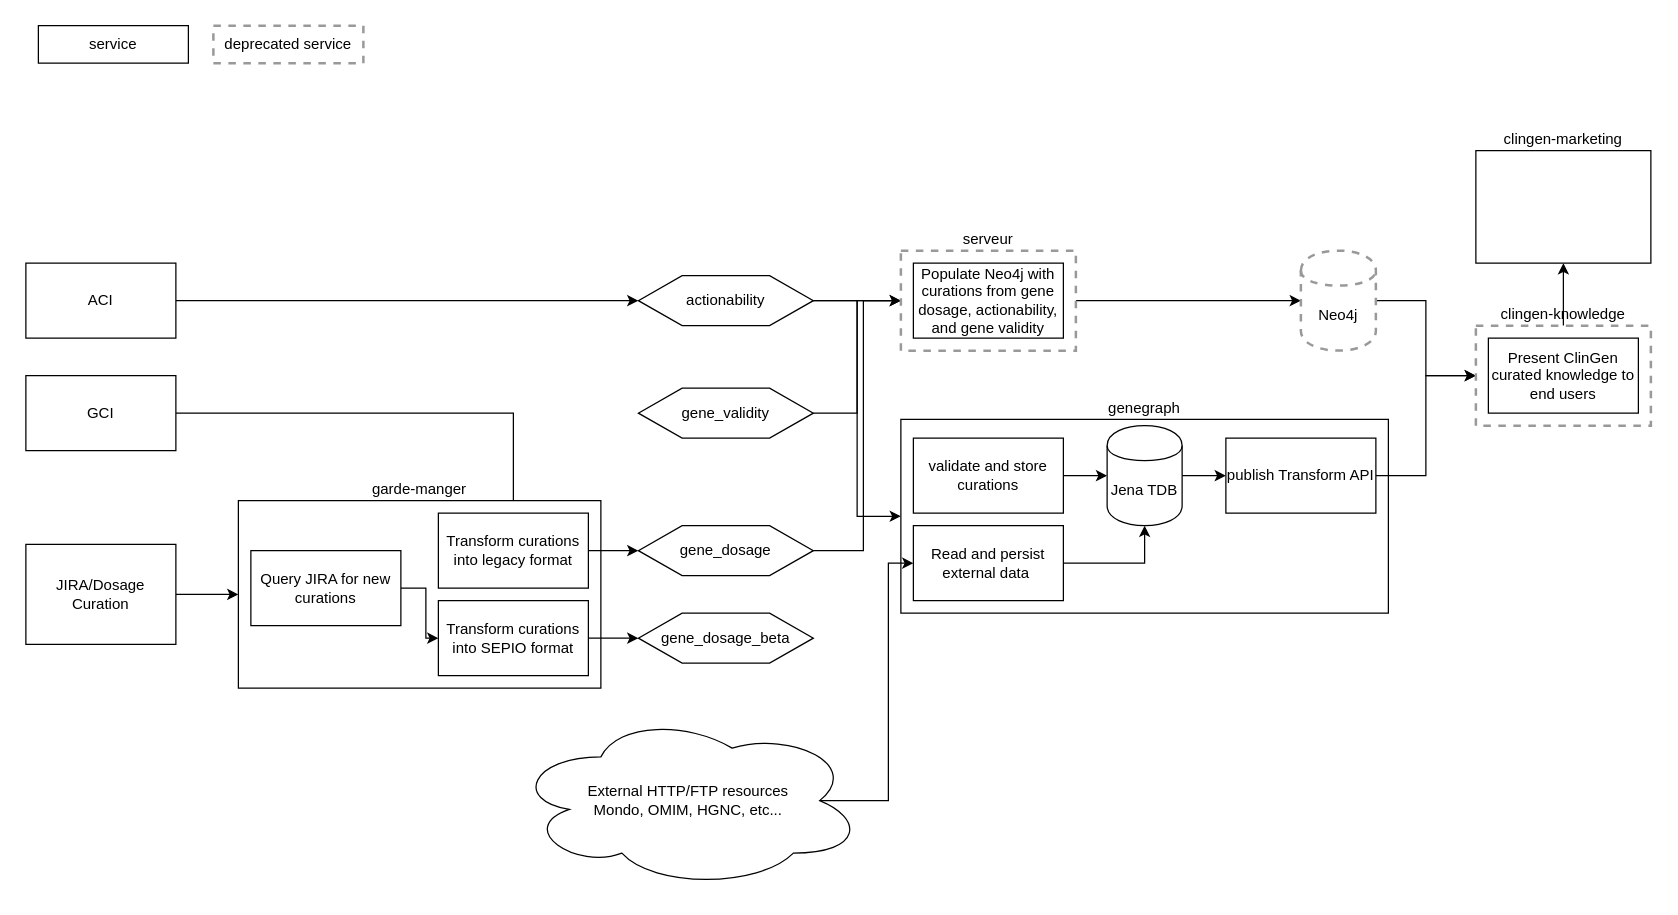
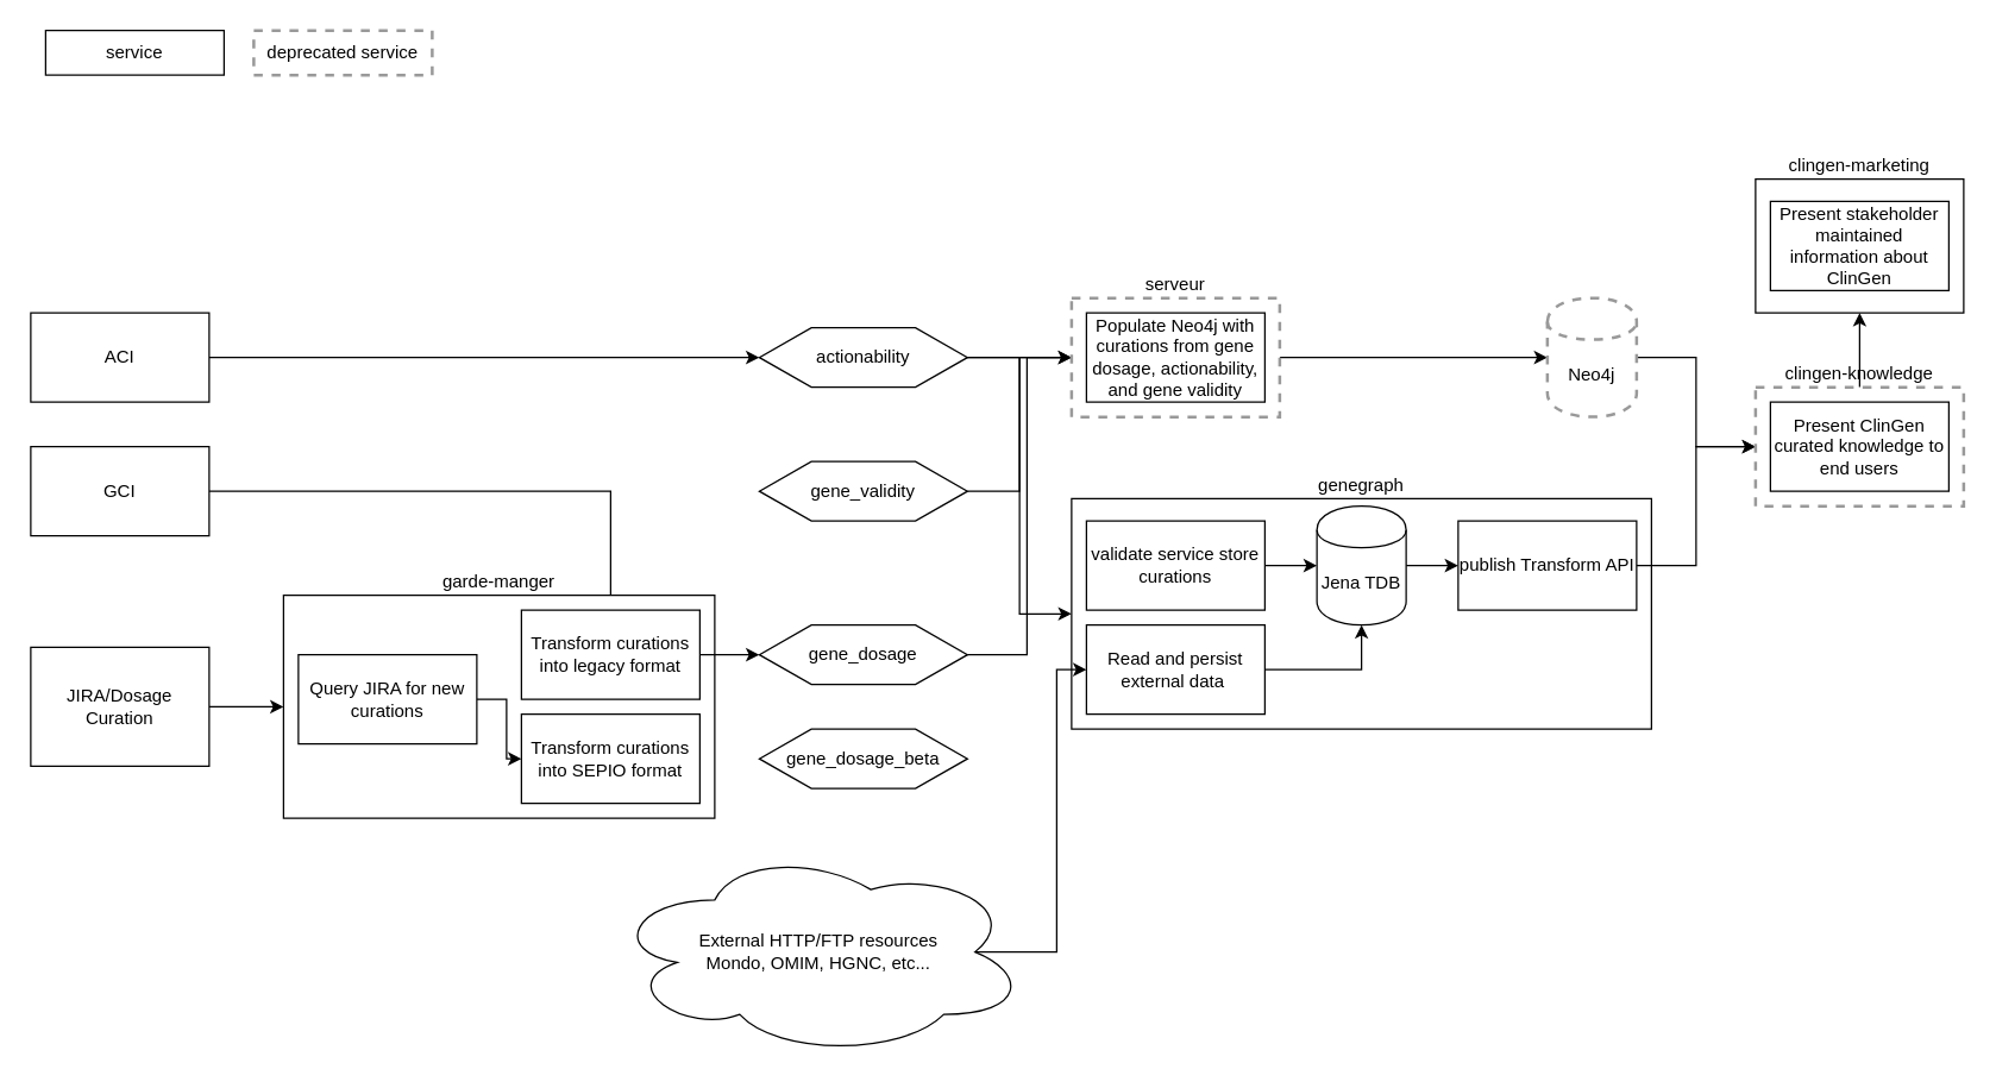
+ <mxCell id="41" value="Present stakeholder maintained information about ClinGen" style="rounded=0;whiteSpace=wrap;html=1;" parent="1" vertex="1"><mxGeometry x="1190" y="135" width="120" height="60" as="geometry" /></mxCell>
- <mxCell id="29" value="validate and store curations" style="rounded=0;whiteSpace=wrap;html=1;" parent="1" vertex="1"><mxGeometry x="730" y="350" width="120" height="60" as="geometry" /></mxCell>
+ <mxCell id="29" value="validate service store curations" style="rounded=0;whiteSpace=wrap;html=1;" parent="1" vertex="1"><mxGeometry x="730" y="350" width="120" height="60" as="geometry" /></mxCell>
- <mxCell id="11" style="edgeStyle=orthogonalEdgeStyle;rounded=0;orthogonalLoop=1;jettySize=auto;html=1;exitX=1;exitY=0.5;exitDx=0;exitDy=0;entryX=0;entryY=0.5;entryDx=0;entryDy=0;" parent="1" source="12" target="19" edge="1"><mxGeometry relative="1" as="geometry" /></mxCell>
